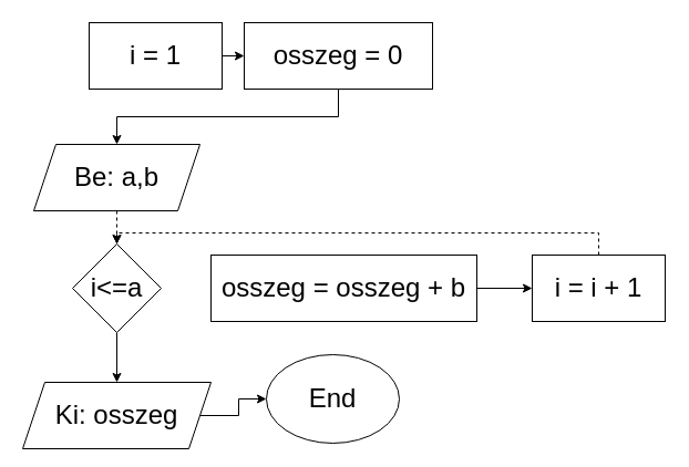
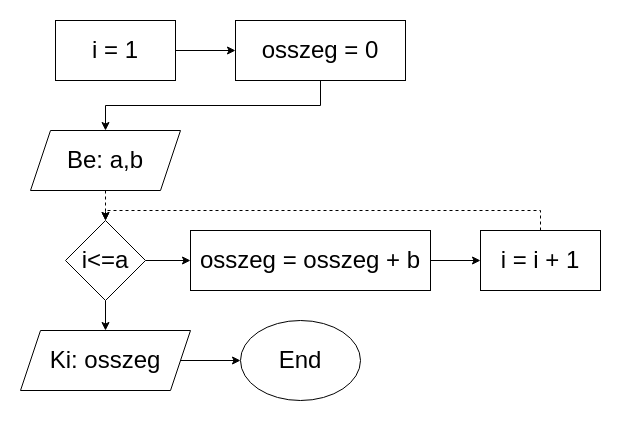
- <mxCell id="17" value="&lt;font style=&quot;font-size: 24px;&quot;&gt;i = 1&lt;/font&gt;" style="rounded=0;whiteSpace=wrap;html=1;" vertex="1" parent="1"><mxGeometry x="80" y="20" width="120" height="60" as="geometry" /></mxCell>
+ <mxCell id="17" value="&lt;font style=&quot;font-size: 24px;&quot;&gt;i = 1&lt;/font&gt;" style="rounded=0;whiteSpace=wrap;html=1;" vertex="1" parent="1"><mxGeometry x="55" y="20" width="120" height="60" as="geometry" /></mxCell>
- <mxCell id="15" value="&lt;font style=&quot;font-size: 24px;&quot;&gt;osszeg = 0&lt;/font&gt;" style="rounded=0;whiteSpace=wrap;html=1;" vertex="1" parent="1"><mxGeometry x="220" y="20" width="170" height="60" as="geometry" /></mxCell>
+ <mxCell id="15" value="&lt;font style=&quot;font-size: 24px;&quot;&gt;osszeg = 0&lt;/font&gt;" style="rounded=0;whiteSpace=wrap;html=1;" vertex="1" parent="1"><mxGeometry x="235" y="20" width="170" height="60" as="geometry" /></mxCell>
+ <mxCell id="2" style="edgeStyle=orthogonalEdgeStyle;rounded=0;orthogonalLoop=1;jettySize=auto;html=1;exitX=1;exitY=0.5;exitDx=0;exitDy=0;entryX=0;entryY=0.5;entryDx=0;entryDy=0;" edge="1" parent="1" source="4" target="8"><mxGeometry relative="1" as="geometry" /></mxCell>
- <mxCell id="12" value="&lt;font style=&quot;font-size: 24px;&quot;&gt;Ki: osszeg&lt;/font&gt;" style="shape=parallelogram;perimeter=parallelogramPerimeter;whiteSpace=wrap;html=1;fixedSize=1;" vertex="1" parent="1"><mxGeometry x="20" y="345" width="170" height="60" as="geometry" /></mxCell>
+ <mxCell id="12" value="&lt;font style=&quot;font-size: 24px;&quot;&gt;Ki: osszeg&lt;/font&gt;" style="shape=parallelogram;perimeter=parallelogramPerimeter;whiteSpace=wrap;html=1;fixedSize=1;" vertex="1" parent="1"><mxGeometry x="20" y="330" width="170" height="60" as="geometry" /></mxCell>
